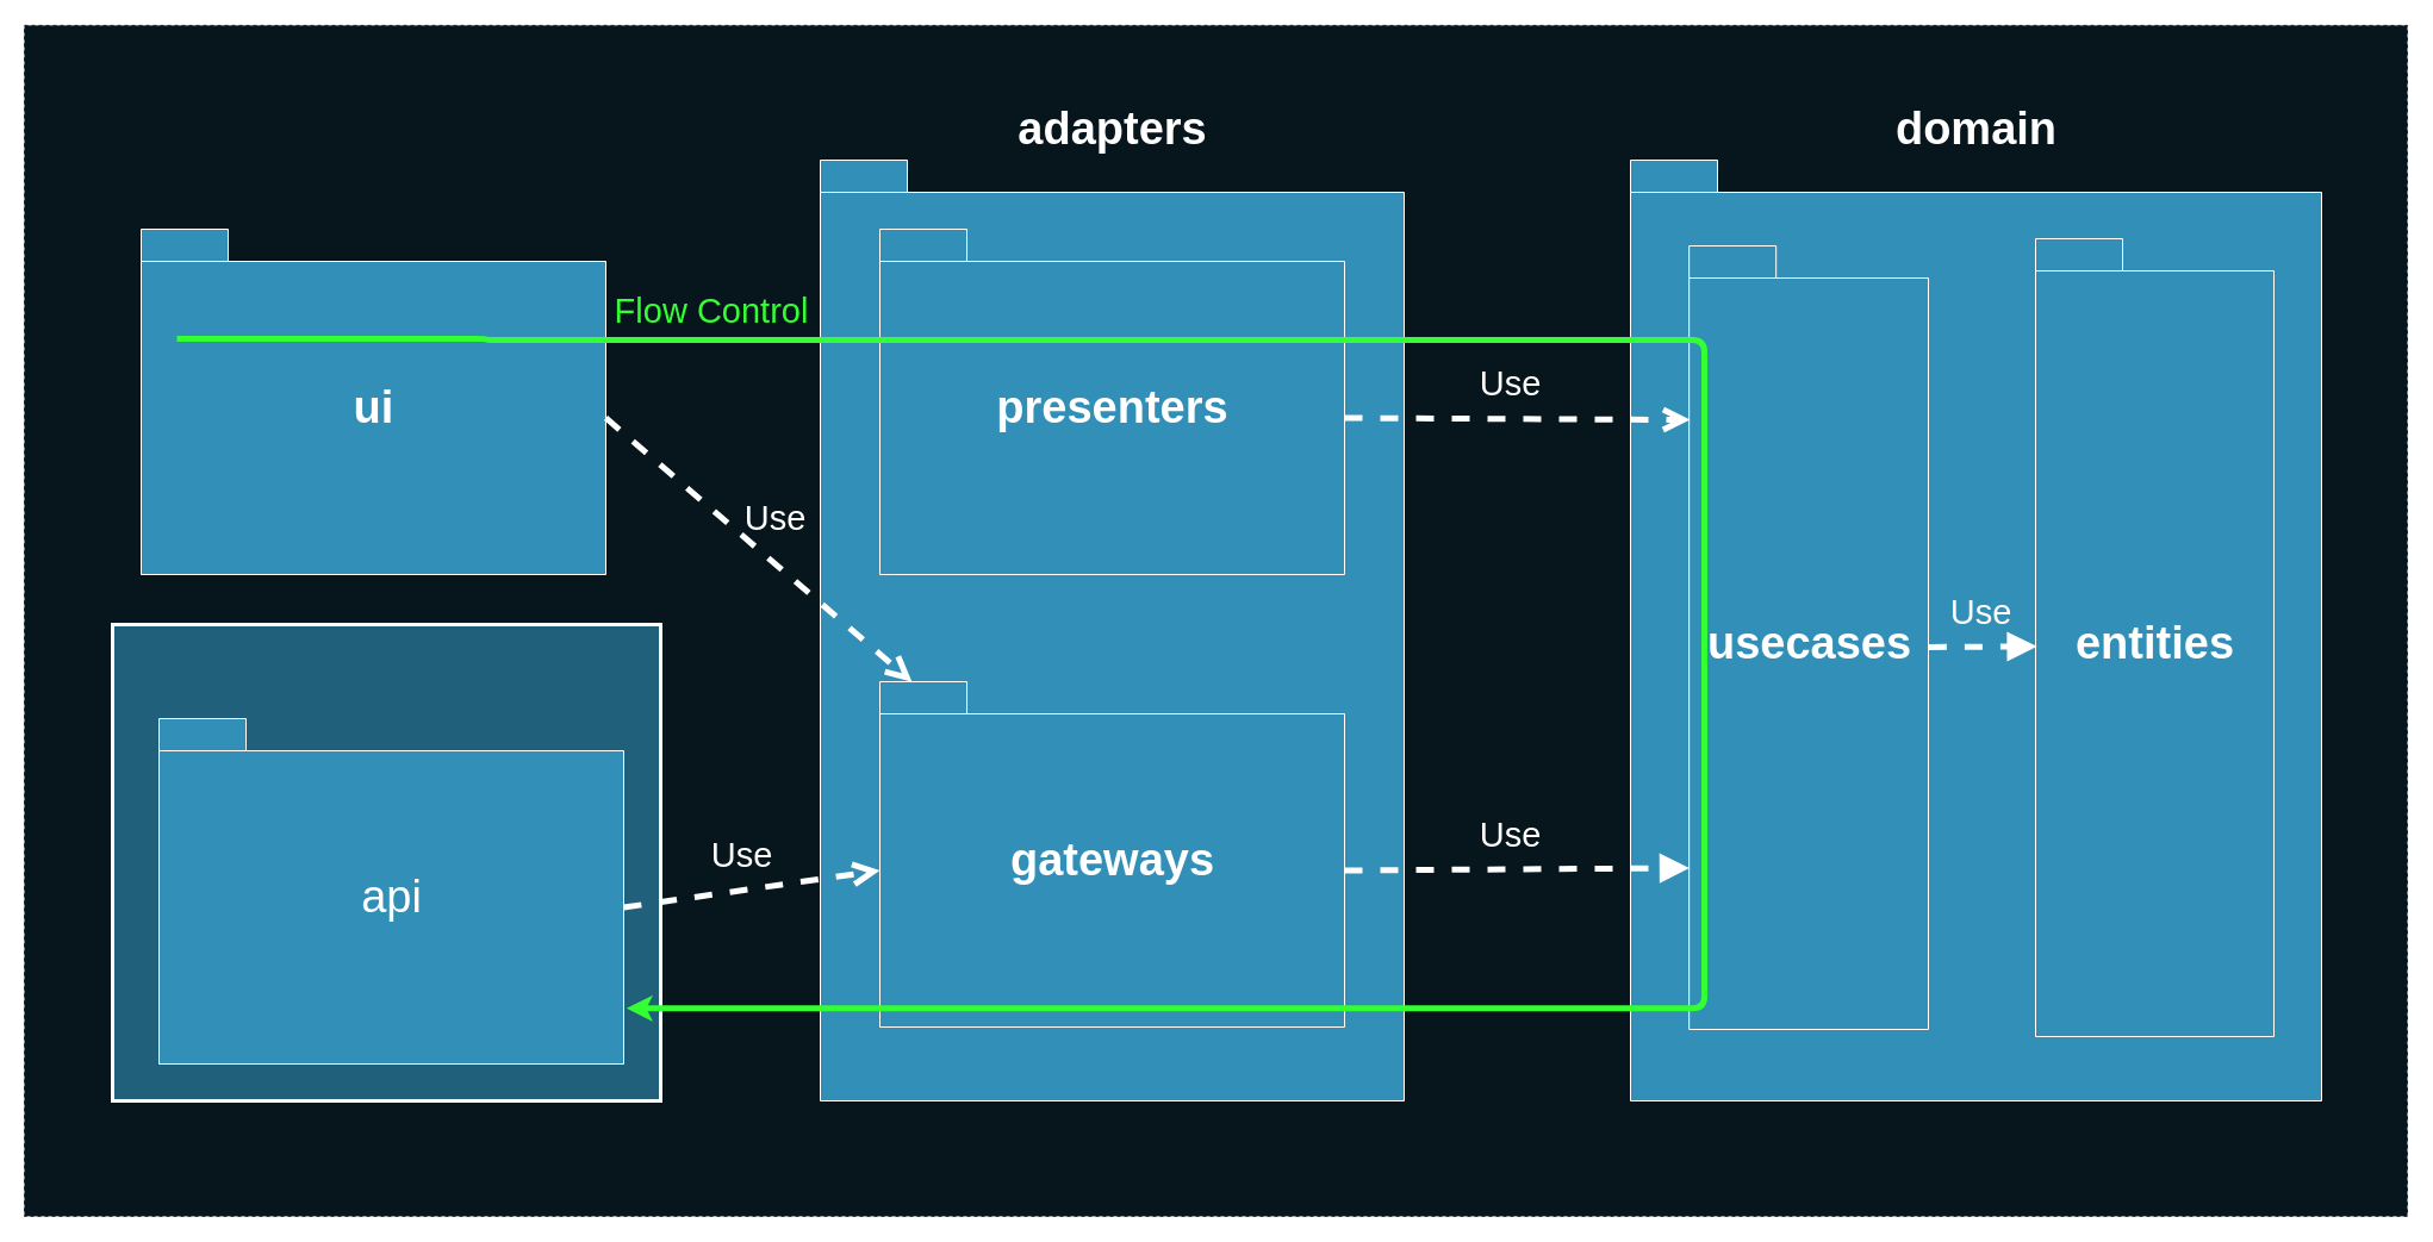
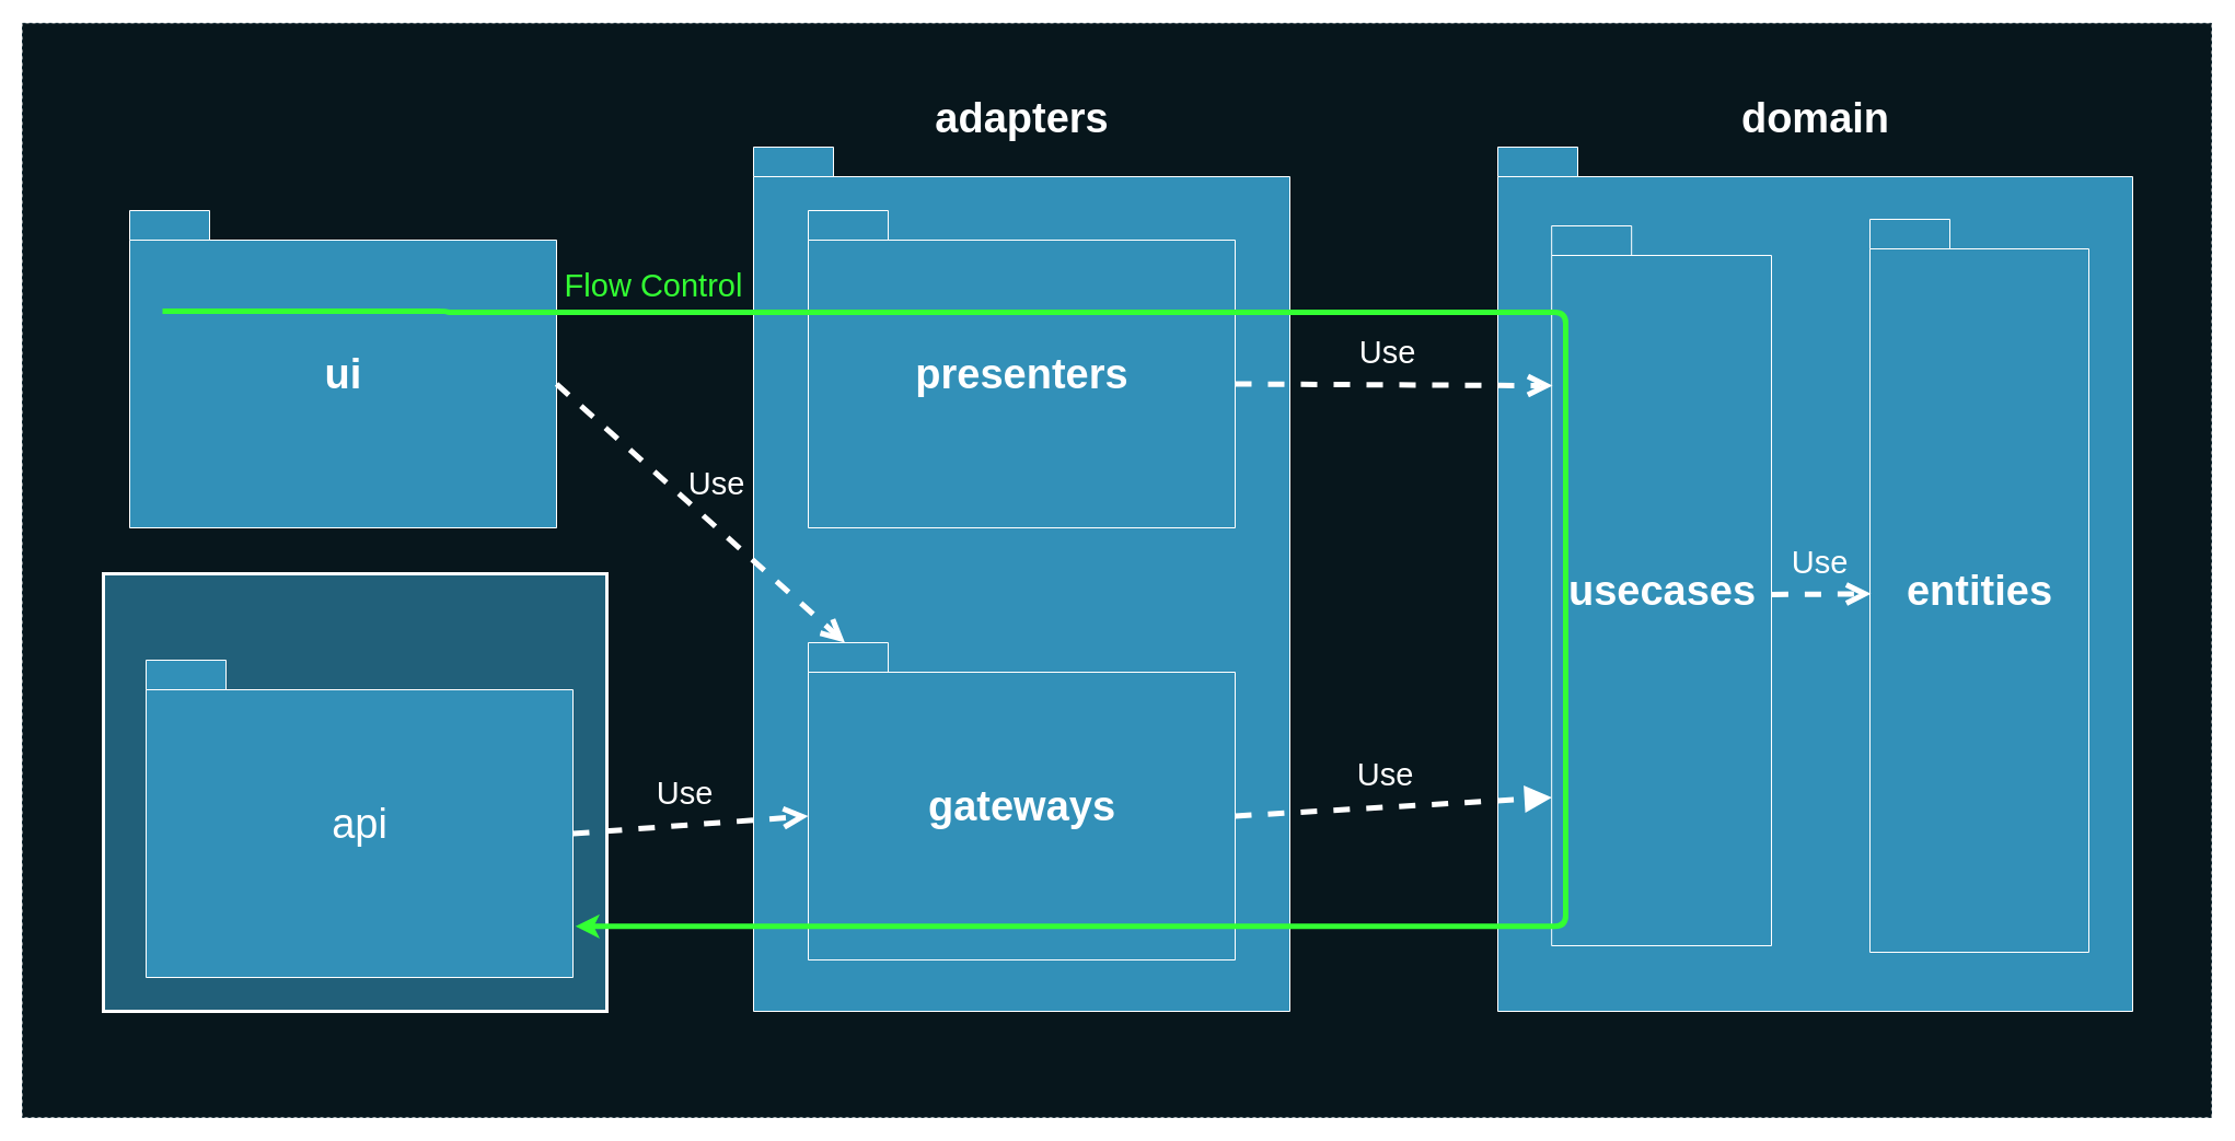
- <mxCell id="12" value="Use" style="endArrow=block;endSize=12;dashed=1;html=1;strokeColor=#FFFFFF;strokeWidth=5;fontSize=29;fontColor=#FFFFFF;labelBackgroundColor=none;exitX=1.002;exitY=0.512;exitDx=0;exitDy=0;exitPerimeter=0;entryX=0.005;entryY=0.511;entryDx=0;entryDy=0;entryPerimeter=0;" parent="8" source="11" target="10" edge="1"><mxGeometry x="-0.039" y="29" width="160" relative="1" as="geometry"><mxPoint x="-230.0" y="606.5" as="sourcePoint" /><mxPoint x="59.381" y="604.452" as="targetPoint" /><mxPoint as="offset" /></mxGeometry></mxCell>
+ <mxCell id="12" value="Use" style="endArrow=open;endSize=12;dashed=1;html=1;strokeColor=#FFFFFF;strokeWidth=5;fontSize=29;fontColor=#FFFFFF;labelBackgroundColor=none;exitX=1.002;exitY=0.512;exitDx=0;exitDy=0;exitPerimeter=0;entryX=0.005;entryY=0.511;entryDx=0;entryDy=0;entryPerimeter=0;" parent="8" source="11" target="10" edge="1"><mxGeometry x="-0.039" y="29" width="160" relative="1" as="geometry"><mxPoint x="-230.0" y="606.5" as="sourcePoint" /><mxPoint x="59.381" y="604.452" as="targetPoint" /><mxPoint as="offset" /></mxGeometry></mxCell>
- <mxCell id="7" value="&lt;font color=&quot;#ffffff&quot; style=&quot;font-size: 38px&quot;&gt;gateways&lt;/font&gt;" style="shape=folder;fontStyle=1;spacingTop=10;tabWidth=73;tabHeight=27;tabPosition=left;html=1;strokeColor=#FFFFFF;fillColor=#3290B8;" parent="4" vertex="1"><mxGeometry x="50" y="438" width="390" height="290" as="geometry" /></mxCell>
+ <mxCell id="7" value="&lt;font color=&quot;#ffffff&quot; style=&quot;font-size: 38px&quot;&gt;gateways&lt;/font&gt;" style="shape=folder;fontStyle=1;spacingTop=10;tabWidth=73;tabHeight=27;tabPosition=left;html=1;strokeColor=#FFFFFF;fillColor=#3290B8;" parent="4" vertex="1"><mxGeometry x="50" y="453" width="390" height="290" as="geometry" /></mxCell>
